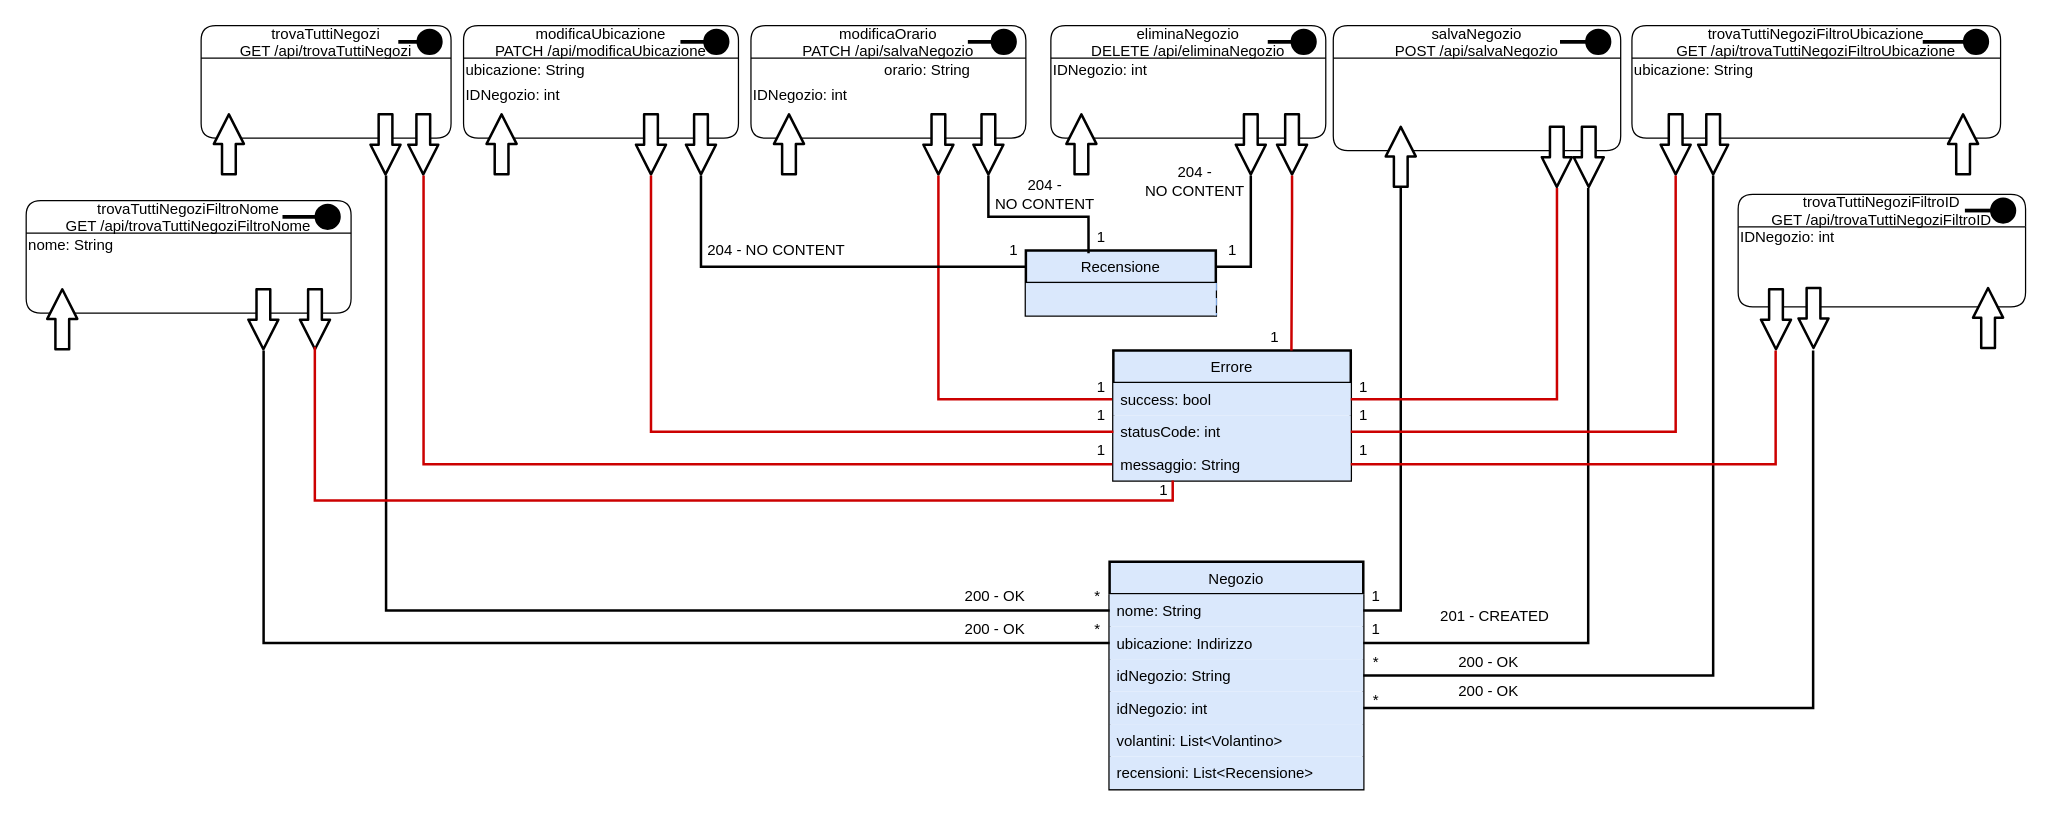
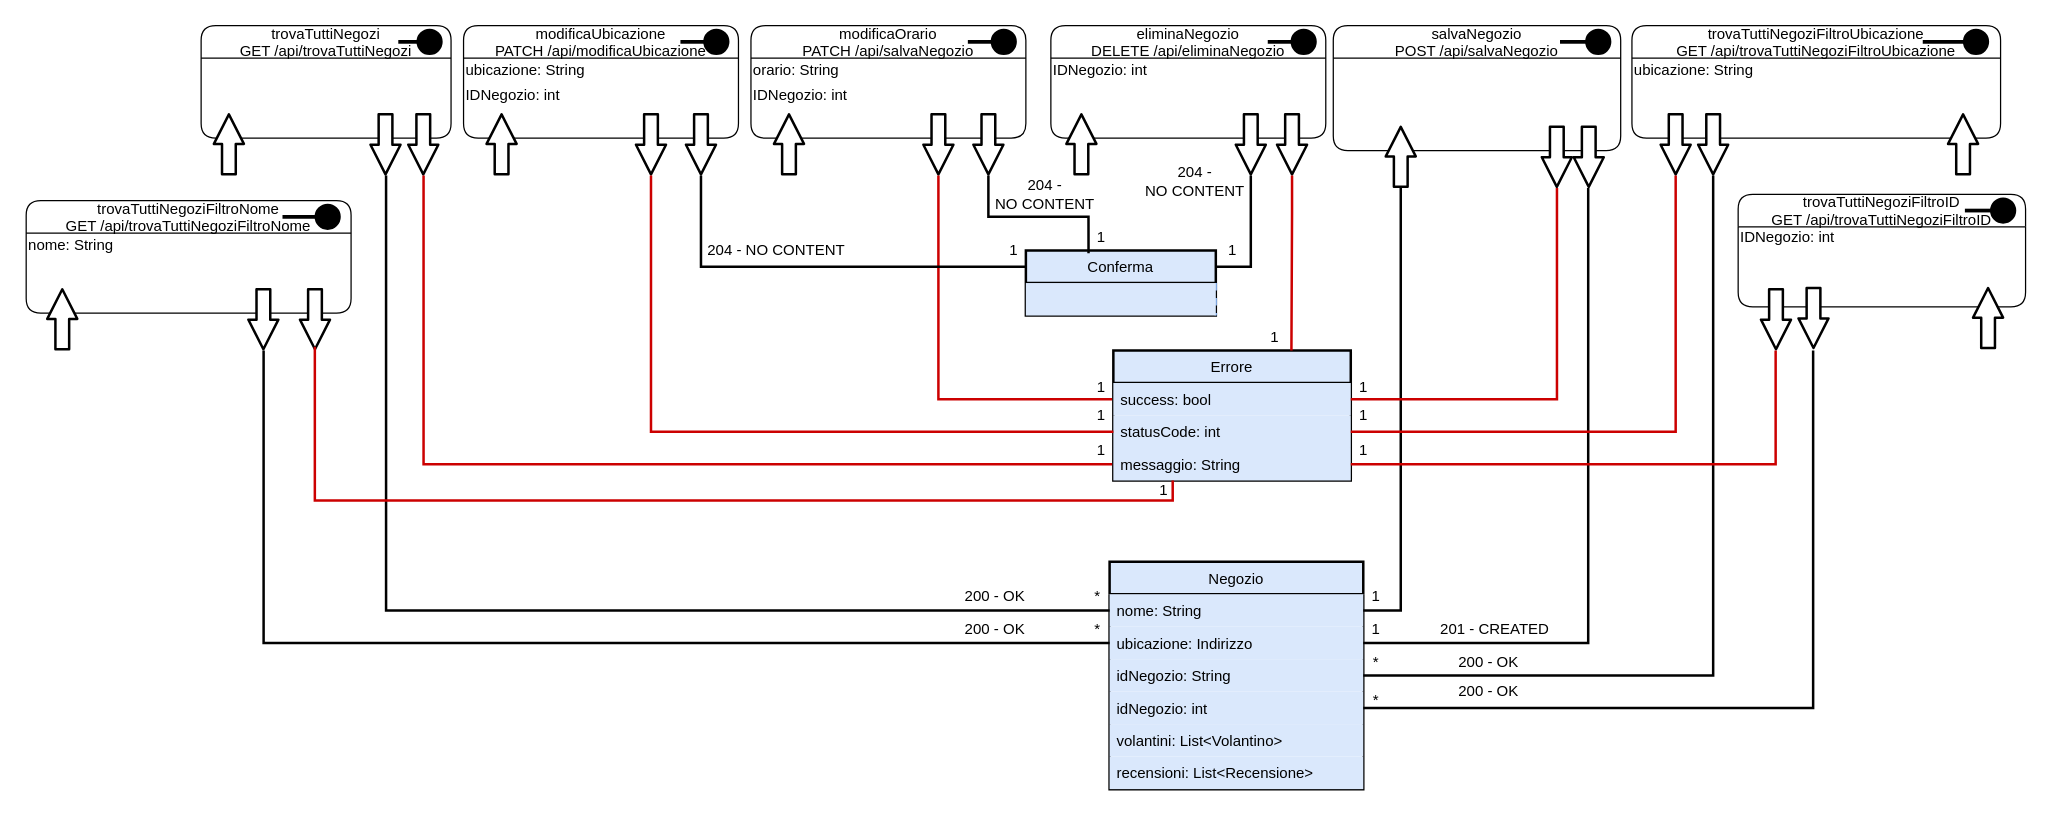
- <mxCell id="51" value="orario: String" style="text;html=1;align=left;verticalAlign=middle;resizable=0;points=[];autosize=1;strokeColor=none;" parent="1" vertex="1"><mxGeometry x="705" y="46" width="80" height="20" as="geometry" /></mxCell>
+ <mxCell id="51" value="orario: String" style="text;html=1;align=left;verticalAlign=middle;resizable=0;points=[];autosize=1;strokeColor=none;" parent="1" vertex="1"><mxGeometry x="600" y="46" width="80" height="20" as="geometry" /></mxCell>
- <mxCell id="22" value="Recensione" style="swimlane;fontStyle=0;align=center;verticalAlign=top;childLayout=stackLayout;horizontal=1;startSize=26;horizontalStack=0;resizeParent=1;resizeLast=0;collapsible=1;marginBottom=0;rounded=0;shadow=0;strokeWidth=2;fillColor=#dae8fc;swimlaneFillColor=none;separatorColor=#7EA6E0;noLabel=0;portConstraintRotation=0;" parent="1" vertex="1"><mxGeometry x="820" y="200" width="152" height="52" as="geometry"><mxRectangle x="1140" y="536" width="160" height="26" as="alternateBounds" /></mxGeometry></mxCell>
+ <mxCell id="22" value="Conferma" style="swimlane;fontStyle=0;align=center;verticalAlign=top;childLayout=stackLayout;horizontal=1;startSize=26;horizontalStack=0;resizeParent=1;resizeLast=0;collapsible=1;marginBottom=0;rounded=0;shadow=0;strokeWidth=2;fillColor=#dae8fc;swimlaneFillColor=none;separatorColor=#7EA6E0;noLabel=0;portConstraintRotation=0;" parent="1" vertex="1"><mxGeometry x="820" y="200" width="152" height="52" as="geometry"><mxRectangle x="1140" y="536" width="160" height="26" as="alternateBounds" /></mxGeometry></mxCell>
- <mxCell id="35" value="201 - CREATED" style="text;html=1;align=center;verticalAlign=middle;resizable=0;points=[];autosize=1;strokeColor=none;" parent="1" vertex="1"><mxGeometry x="1145" y="483" width="100" height="20" as="geometry" /></mxCell>
+ <mxCell id="35" value="201 - CREATED" style="text;html=1;align=center;verticalAlign=middle;resizable=0;points=[];autosize=1;strokeColor=none;" parent="1" vertex="1"><mxGeometry x="1145" y="493" width="100" height="20" as="geometry" /></mxCell>
